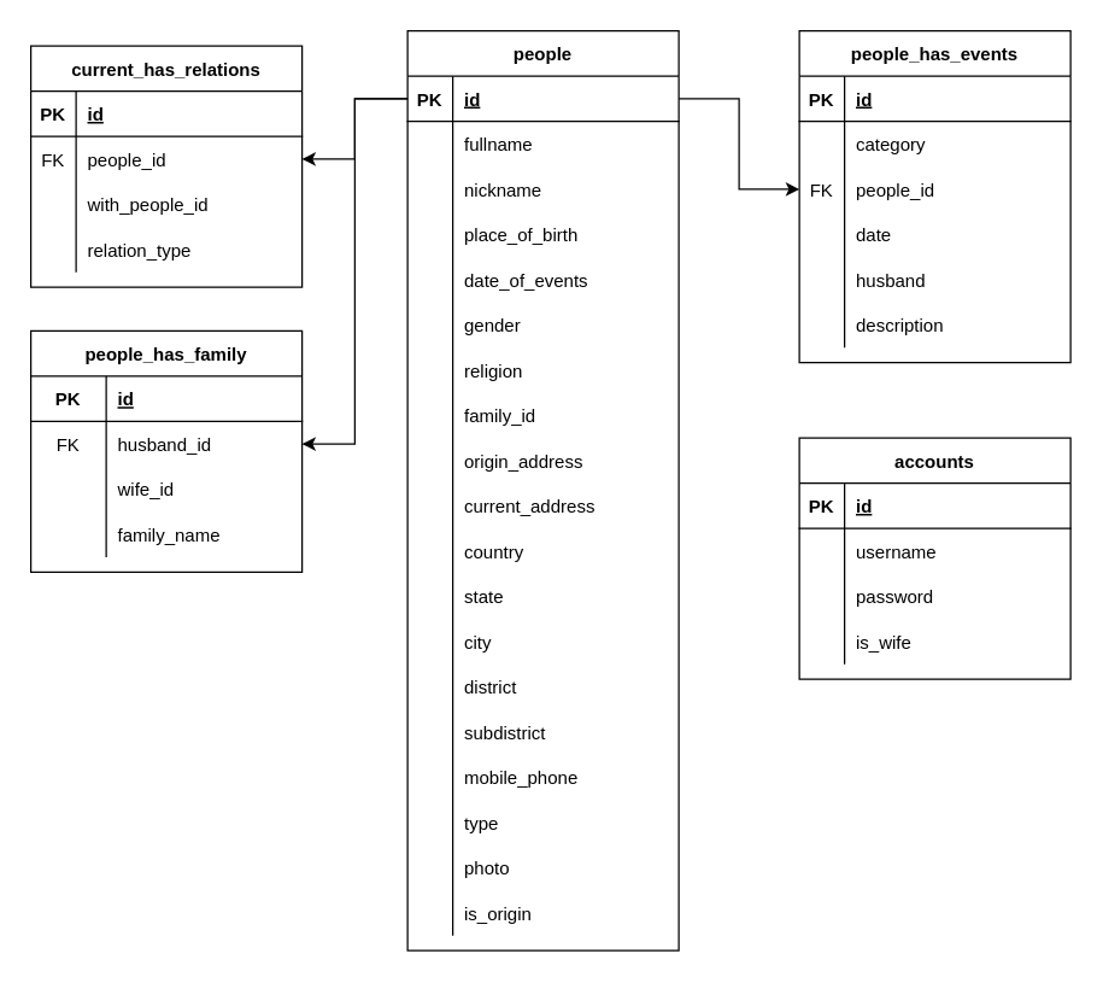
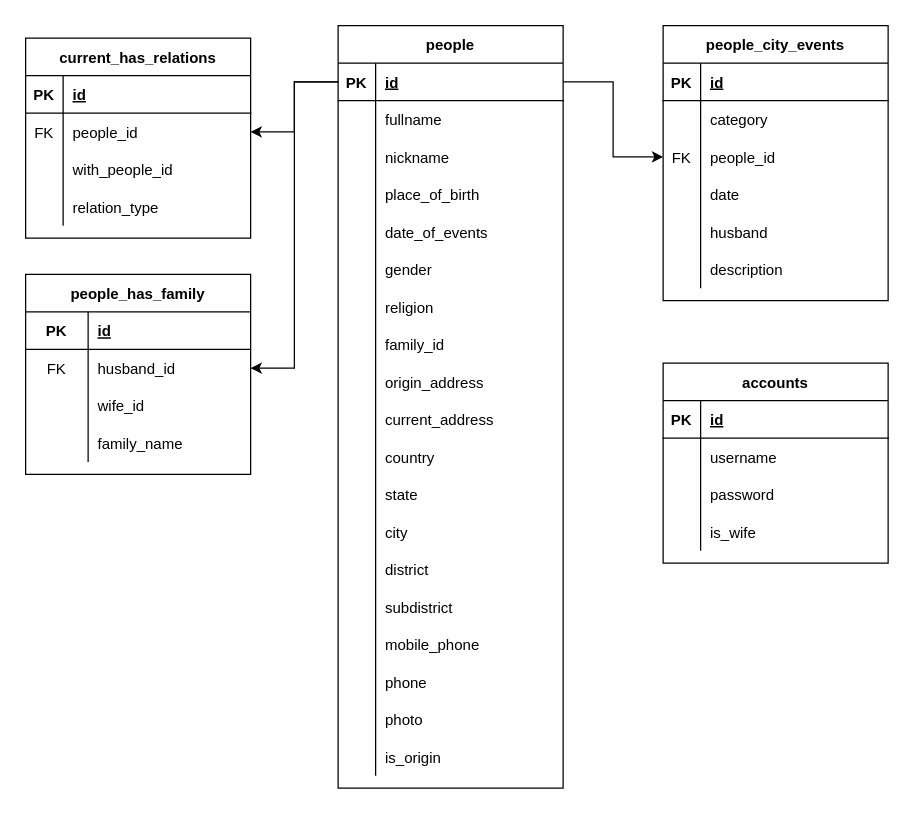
- <mxCell id="2" value="people_has_events" style="shape=table;startSize=30;container=1;collapsible=1;childLayout=tableLayout;fixedRows=1;rowLines=0;fontStyle=1;align=center;resizeLast=1;" parent="1" vertex="1"><mxGeometry x="530" y="20" width="180" height="220" as="geometry" /></mxCell>
+ <mxCell id="2" value="people_city_events" style="shape=table;startSize=30;container=1;collapsible=1;childLayout=tableLayout;fixedRows=1;rowLines=0;fontStyle=1;align=center;resizeLast=1;" parent="1" vertex="1"><mxGeometry x="530" y="20" width="180" height="220" as="geometry" /></mxCell>
- <mxCell id="72" value="type" style="shape=partialRectangle;connectable=0;fillColor=none;top=0;left=0;bottom=0;right=0;align=left;spacingLeft=6;overflow=hidden;" parent="70" vertex="1"><mxGeometry x="30" width="150" height="30" as="geometry"><mxRectangle width="150" height="30" as="alternateBounds" /></mxGeometry></mxCell>
+ <mxCell id="72" value="phone" style="shape=partialRectangle;connectable=0;fillColor=none;top=0;left=0;bottom=0;right=0;align=left;spacingLeft=6;overflow=hidden;" parent="70" vertex="1"><mxGeometry x="30" width="150" height="30" as="geometry"><mxRectangle width="150" height="30" as="alternateBounds" /></mxGeometry></mxCell>
